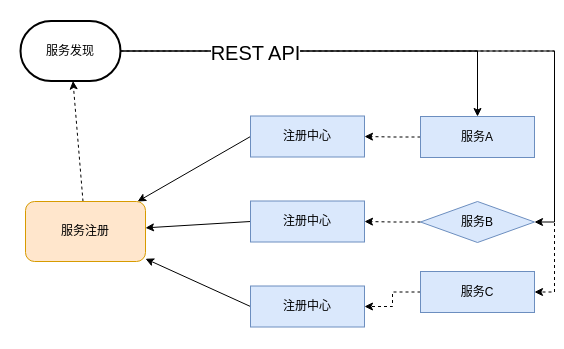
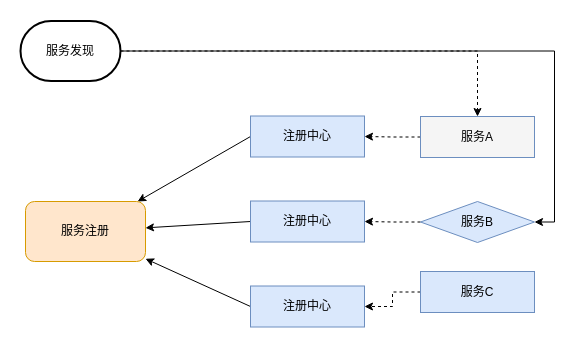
- <mxCell id="10" style="edgeStyle=orthogonalEdgeStyle;rounded=0;orthogonalLoop=1;jettySize=auto;html=1;entryX=0.5;entryY=0;entryDx=0;entryDy=0;dashed=0;endArrow=classic;endFill=1;" edge="1" parent="1" source="14" target="16"><mxGeometry relative="1" as="geometry" /></mxCell>
+ <mxCell id="10" style="edgeStyle=orthogonalEdgeStyle;rounded=0;orthogonalLoop=1;jettySize=auto;html=1;entryX=0.5;entryY=0;entryDx=0;entryDy=0;dashed=1;endArrow=classic;endFill=1;" edge="1" parent="1" source="14" target="16"><mxGeometry relative="1" as="geometry" /></mxCell>
- <mxCell id="16" value="服务A" style="rounded=0;whiteSpace=wrap;html=1;fillColor=#dae8fc;strokeColor=#6c8ebf;" vertex="1" parent="1"><mxGeometry x="420" y="116" width="114" height="41" as="geometry" /></mxCell>
+ <mxCell id="16" value="服务A" style="rounded=0;whiteSpace=wrap;html=1;fillColor=#f5f5f5;strokeColor=#6c8ebf;" vertex="1" parent="1"><mxGeometry x="420" y="116" width="114" height="41" as="geometry" /></mxCell>
- <mxCell id="8" style="edgeStyle=none;rounded=0;orthogonalLoop=1;jettySize=auto;html=1;endArrow=classic;endFill=1;dashed=1;" edge="1" parent="1" source="9" target="14"><mxGeometry relative="1" as="geometry" /></mxCell>
- <mxCell id="12" style="edgeStyle=orthogonalEdgeStyle;rounded=0;orthogonalLoop=1;jettySize=auto;html=1;entryX=1;entryY=0.5;entryDx=0;entryDy=0;dashed=1;endArrow=classic;endFill=1;" edge="1" parent="1" source="14" target="20"><mxGeometry relative="1" as="geometry" /></mxCell>
- <mxCell id="13" value="REST API" style="edgeLabel;html=1;align=center;verticalAlign=middle;resizable=0;points=[];fontSize=20;" vertex="1" connectable="0" parent="12"><mxGeometry x="-0.614" relative="1" as="geometry"><mxPoint y="1" as="offset" /></mxGeometry></mxCell>
